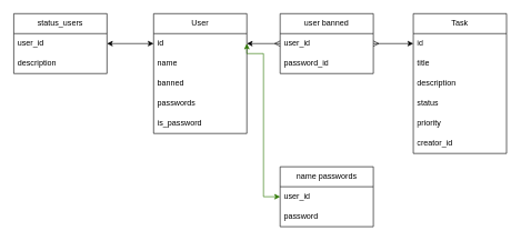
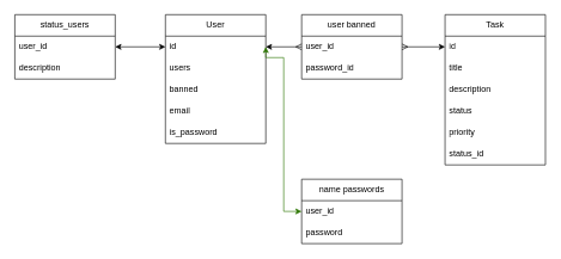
- <mxCell id="4" value="name" style="text;strokeColor=none;fillColor=none;align=left;verticalAlign=middle;spacingLeft=4;spacingRight=4;overflow=hidden;points=[[0,0.5],[1,0.5]];portConstraint=eastwest;rotatable=0;whiteSpace=wrap;html=1;" parent="2" vertex="1"><mxGeometry y="60" width="140" height="30" as="geometry" /></mxCell>
+ <mxCell id="4" value="users" style="text;strokeColor=none;fillColor=none;align=left;verticalAlign=middle;spacingLeft=4;spacingRight=4;overflow=hidden;points=[[0,0.5],[1,0.5]];portConstraint=eastwest;rotatable=0;whiteSpace=wrap;html=1;" parent="2" vertex="1"><mxGeometry y="60" width="140" height="30" as="geometry" /></mxCell>
- <mxCell id="6" value="passwords" style="text;strokeColor=none;fillColor=none;align=left;verticalAlign=middle;spacingLeft=4;spacingRight=4;overflow=hidden;points=[[0,0.5],[1,0.5]];portConstraint=eastwest;rotatable=0;whiteSpace=wrap;html=1;" parent="2" vertex="1"><mxGeometry y="120" width="140" height="30" as="geometry" /></mxCell>
+ <mxCell id="6" value="email" style="text;strokeColor=none;fillColor=none;align=left;verticalAlign=middle;spacingLeft=4;spacingRight=4;overflow=hidden;points=[[0,0.5],[1,0.5]];portConstraint=eastwest;rotatable=0;whiteSpace=wrap;html=1;" parent="2" vertex="1"><mxGeometry y="120" width="140" height="30" as="geometry" /></mxCell>
- <mxCell id="14" value="creator_id" style="text;strokeColor=none;fillColor=none;align=left;verticalAlign=middle;spacingLeft=4;spacingRight=4;overflow=hidden;points=[[0,0.5],[1,0.5]];portConstraint=eastwest;rotatable=0;whiteSpace=wrap;html=1;" vertex="1" parent="8"><mxGeometry y="180" width="140" height="30" as="geometry" /></mxCell>
+ <mxCell id="14" value="status_id" style="text;strokeColor=none;fillColor=none;align=left;verticalAlign=middle;spacingLeft=4;spacingRight=4;overflow=hidden;points=[[0,0.5],[1,0.5]];portConstraint=eastwest;rotatable=0;whiteSpace=wrap;html=1;" vertex="1" parent="8"><mxGeometry y="180" width="140" height="30" as="geometry" /></mxCell>
